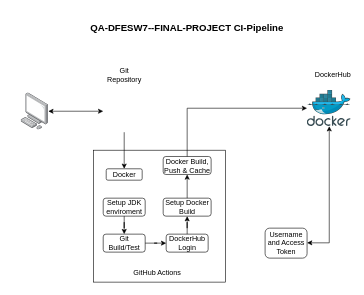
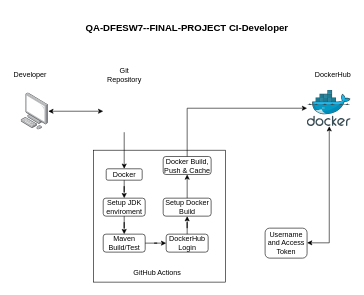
- <mxCell id="26" value="QA-DFESW7--FINAL-PROJECT CI-Pipeline" style="text;html=1;strokeColor=none;fillColor=none;align=center;verticalAlign=middle;whiteSpace=wrap;rounded=0;fontStyle=1;fontSize=16;" vertex="1" parent="1"><mxGeometry x="129.9" y="20" width="363.4" height="50" as="geometry" /></mxCell>
+ <mxCell id="26" value="QA-DFESW7--FINAL-PROJECT CI-Developer" style="text;html=1;strokeColor=none;fillColor=none;align=center;verticalAlign=middle;whiteSpace=wrap;rounded=0;fontStyle=1;fontSize=16;" vertex="1" parent="1"><mxGeometry x="129.9" y="20" width="363.4" height="50" as="geometry" /></mxCell>
+ <mxCell id="8" value="Developer" style="text;html=1;strokeColor=none;fillColor=none;align=center;verticalAlign=middle;whiteSpace=wrap;rounded=0;" vertex="1" parent="1"><mxGeometry x="20" y="110" width="60" height="30" as="geometry" /></mxCell>
+ <mxCell id="10" style="edgeStyle=orthogonalEdgeStyle;rounded=0;orthogonalLoop=1;jettySize=auto;html=1;entryX=0.5;entryY=0;entryDx=0;entryDy=0;fontSize=16;" edge="1" parent="1" source="11" target="13"><mxGeometry relative="1" as="geometry" /></mxCell>
- <mxCell id="15" value="Git Build/Test" style="rounded=1;whiteSpace=wrap;html=1;fillColor=none;" vertex="1" parent="1"><mxGeometry x="171.6" y="390" width="70" height="30" as="geometry" /></mxCell>
+ <mxCell id="15" value="Maven Build/Test" style="rounded=1;whiteSpace=wrap;html=1;fillColor=none;" vertex="1" parent="1"><mxGeometry x="171.6" y="390" width="70" height="30" as="geometry" /></mxCell>
